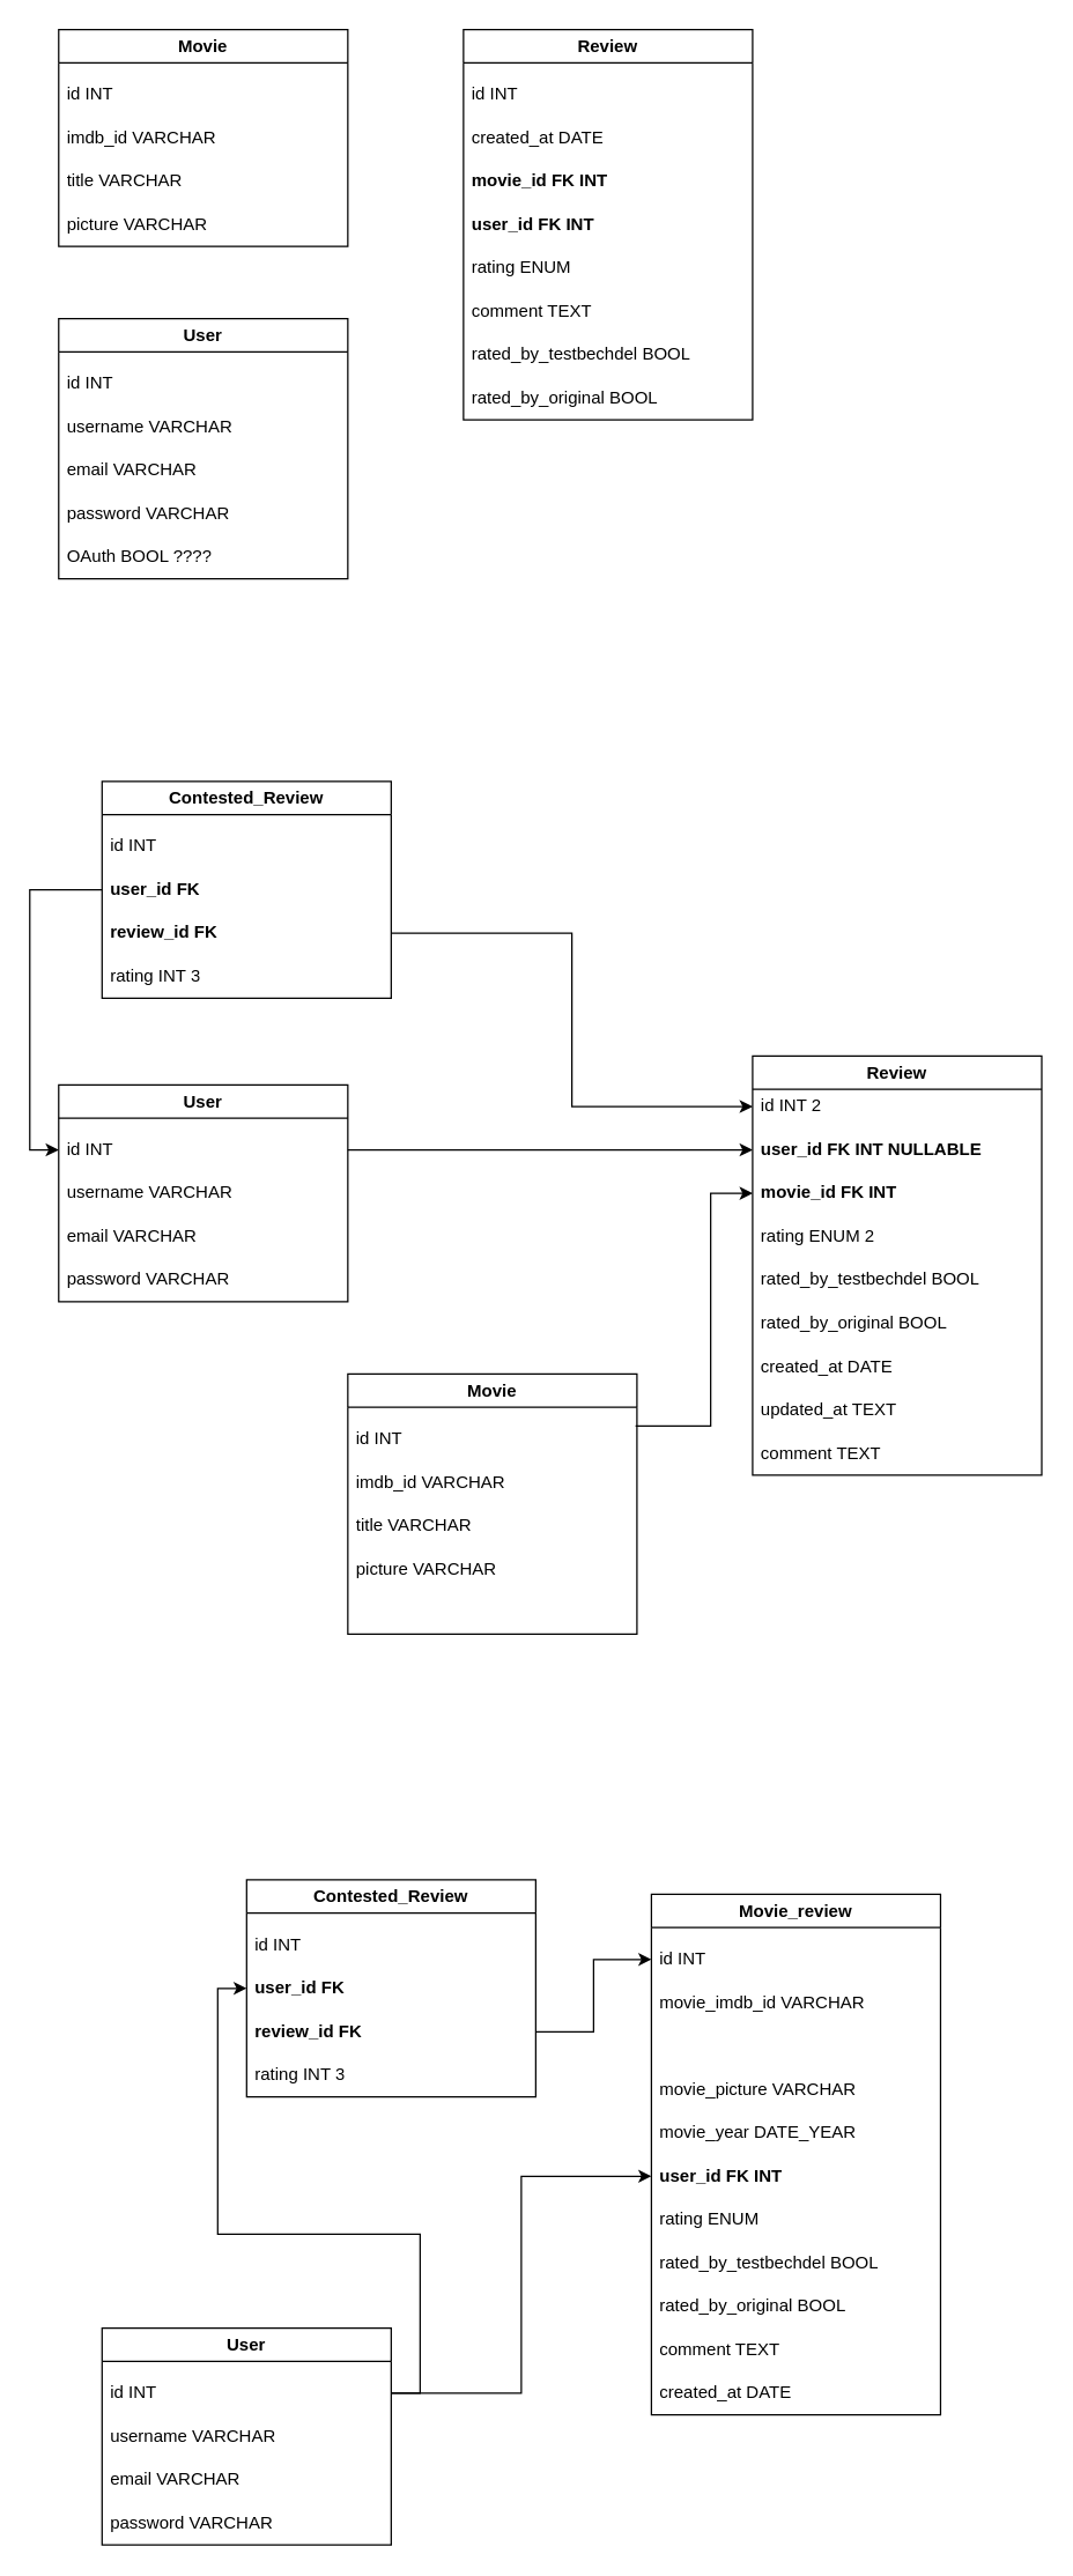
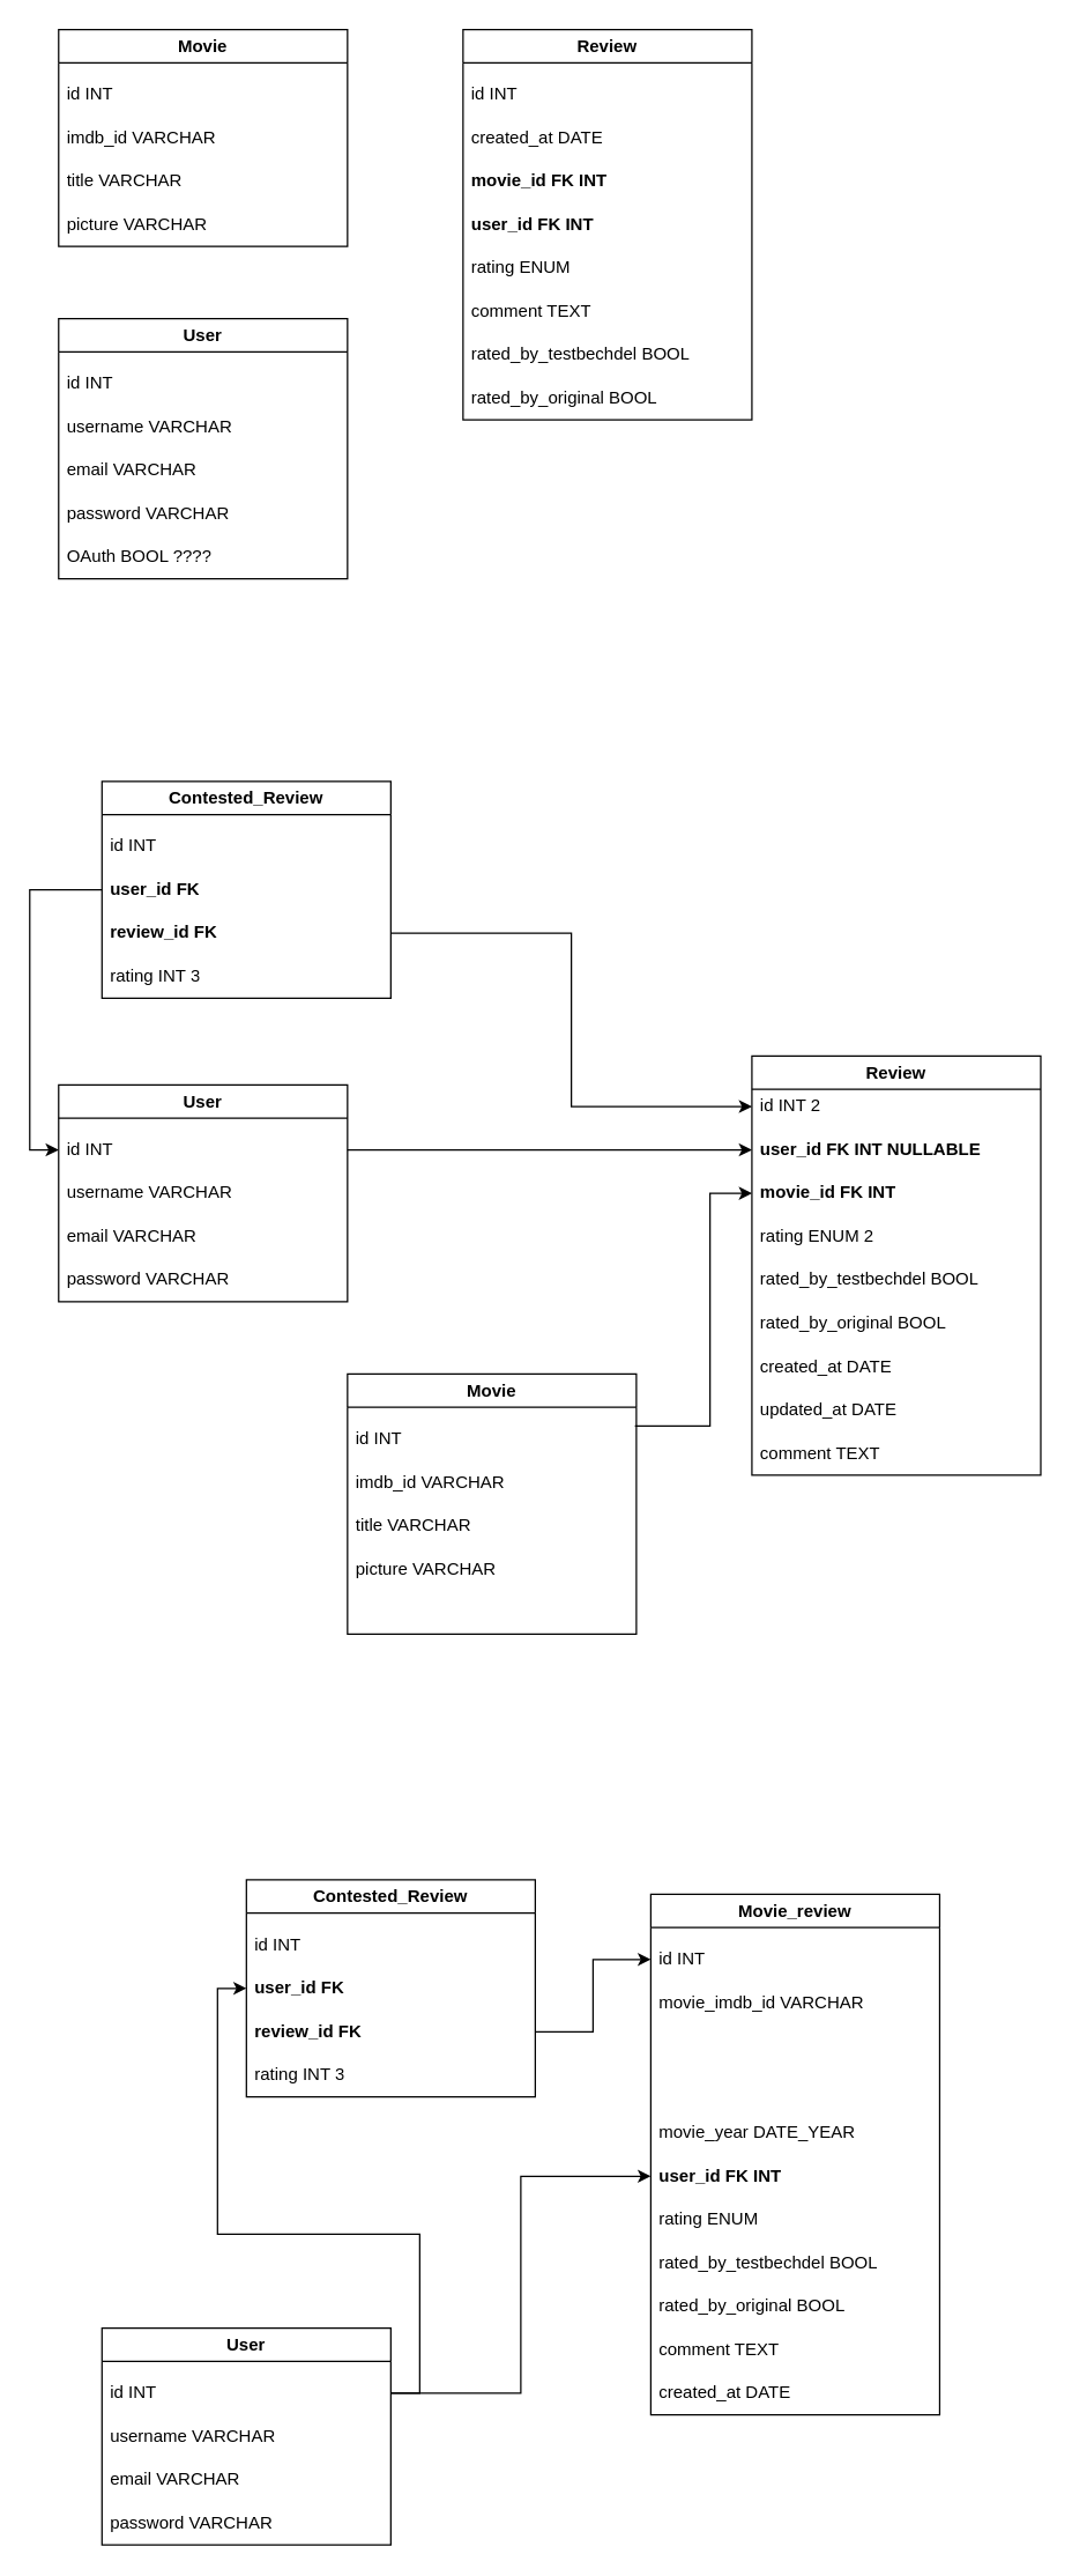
- <mxCell id="31" value="updated_at TEXT" style="text;strokeColor=none;fillColor=none;align=left;verticalAlign=middle;spacingLeft=4;spacingRight=4;overflow=hidden;points=[[0,0.5],[1,0.5]];portConstraint=eastwest;rotatable=0;whiteSpace=wrap;html=1;" vertex="1" parent="22"><mxGeometry y="230" width="200" height="30" as="geometry" /></mxCell>
+ <mxCell id="31" value="updated_at DATE" style="text;strokeColor=none;fillColor=none;align=left;verticalAlign=middle;spacingLeft=4;spacingRight=4;overflow=hidden;points=[[0,0.5],[1,0.5]];portConstraint=eastwest;rotatable=0;whiteSpace=wrap;html=1;" vertex="1" parent="22"><mxGeometry y="230" width="200" height="30" as="geometry" /></mxCell>
- <mxCell id="56" value="movie_picture VARCHAR" style="text;strokeColor=none;fillColor=none;align=left;verticalAlign=middle;spacingLeft=4;spacingRight=4;overflow=hidden;points=[[0,0.5],[1,0.5]];portConstraint=eastwest;rotatable=0;whiteSpace=wrap;html=1;" vertex="1" parent="51"><mxGeometry y="120" width="200" height="30" as="geometry" /></mxCell>
